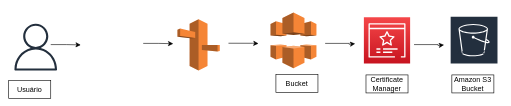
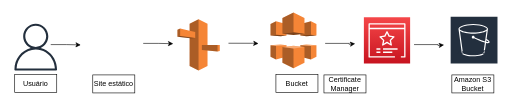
+ <mxCell id="10" value="Site estático" style="whiteSpace=wrap;html=1;" parent="1" vertex="1"><mxGeometry x="154" y="124" width="70" height="30" as="geometry" /></mxCell>
- <mxCell id="5" value="Certificate Manager" style="whiteSpace=wrap;html=1;" parent="1" vertex="1"><mxGeometry x="609" y="124" width="70" height="30" as="geometry" /></mxCell>
+ <mxCell id="5" value="Certificate Manager" style="whiteSpace=wrap;html=1;" parent="1" vertex="1"><mxGeometry x="539" y="124" width="70" height="30" as="geometry" /></mxCell>
- <mxCell id="17" value="&lt;font style=&quot;vertical-align: inherit;&quot;&gt;&lt;font style=&quot;vertical-align: inherit;&quot;&gt;Usuário&lt;/font&gt;&lt;/font&gt;" style="whiteSpace=wrap;html=1;" vertex="1" parent="1"><mxGeometry x="14" y="133.5" width="70" height="30" as="geometry" /></mxCell>
+ <mxCell id="17" value="&lt;font style=&quot;vertical-align: inherit;&quot;&gt;&lt;font style=&quot;vertical-align: inherit;&quot;&gt;Usuário&lt;/font&gt;&lt;/font&gt;" style="whiteSpace=wrap;html=1;" vertex="1" parent="1"><mxGeometry x="24" y="123.5" width="70" height="30" as="geometry" /></mxCell>
